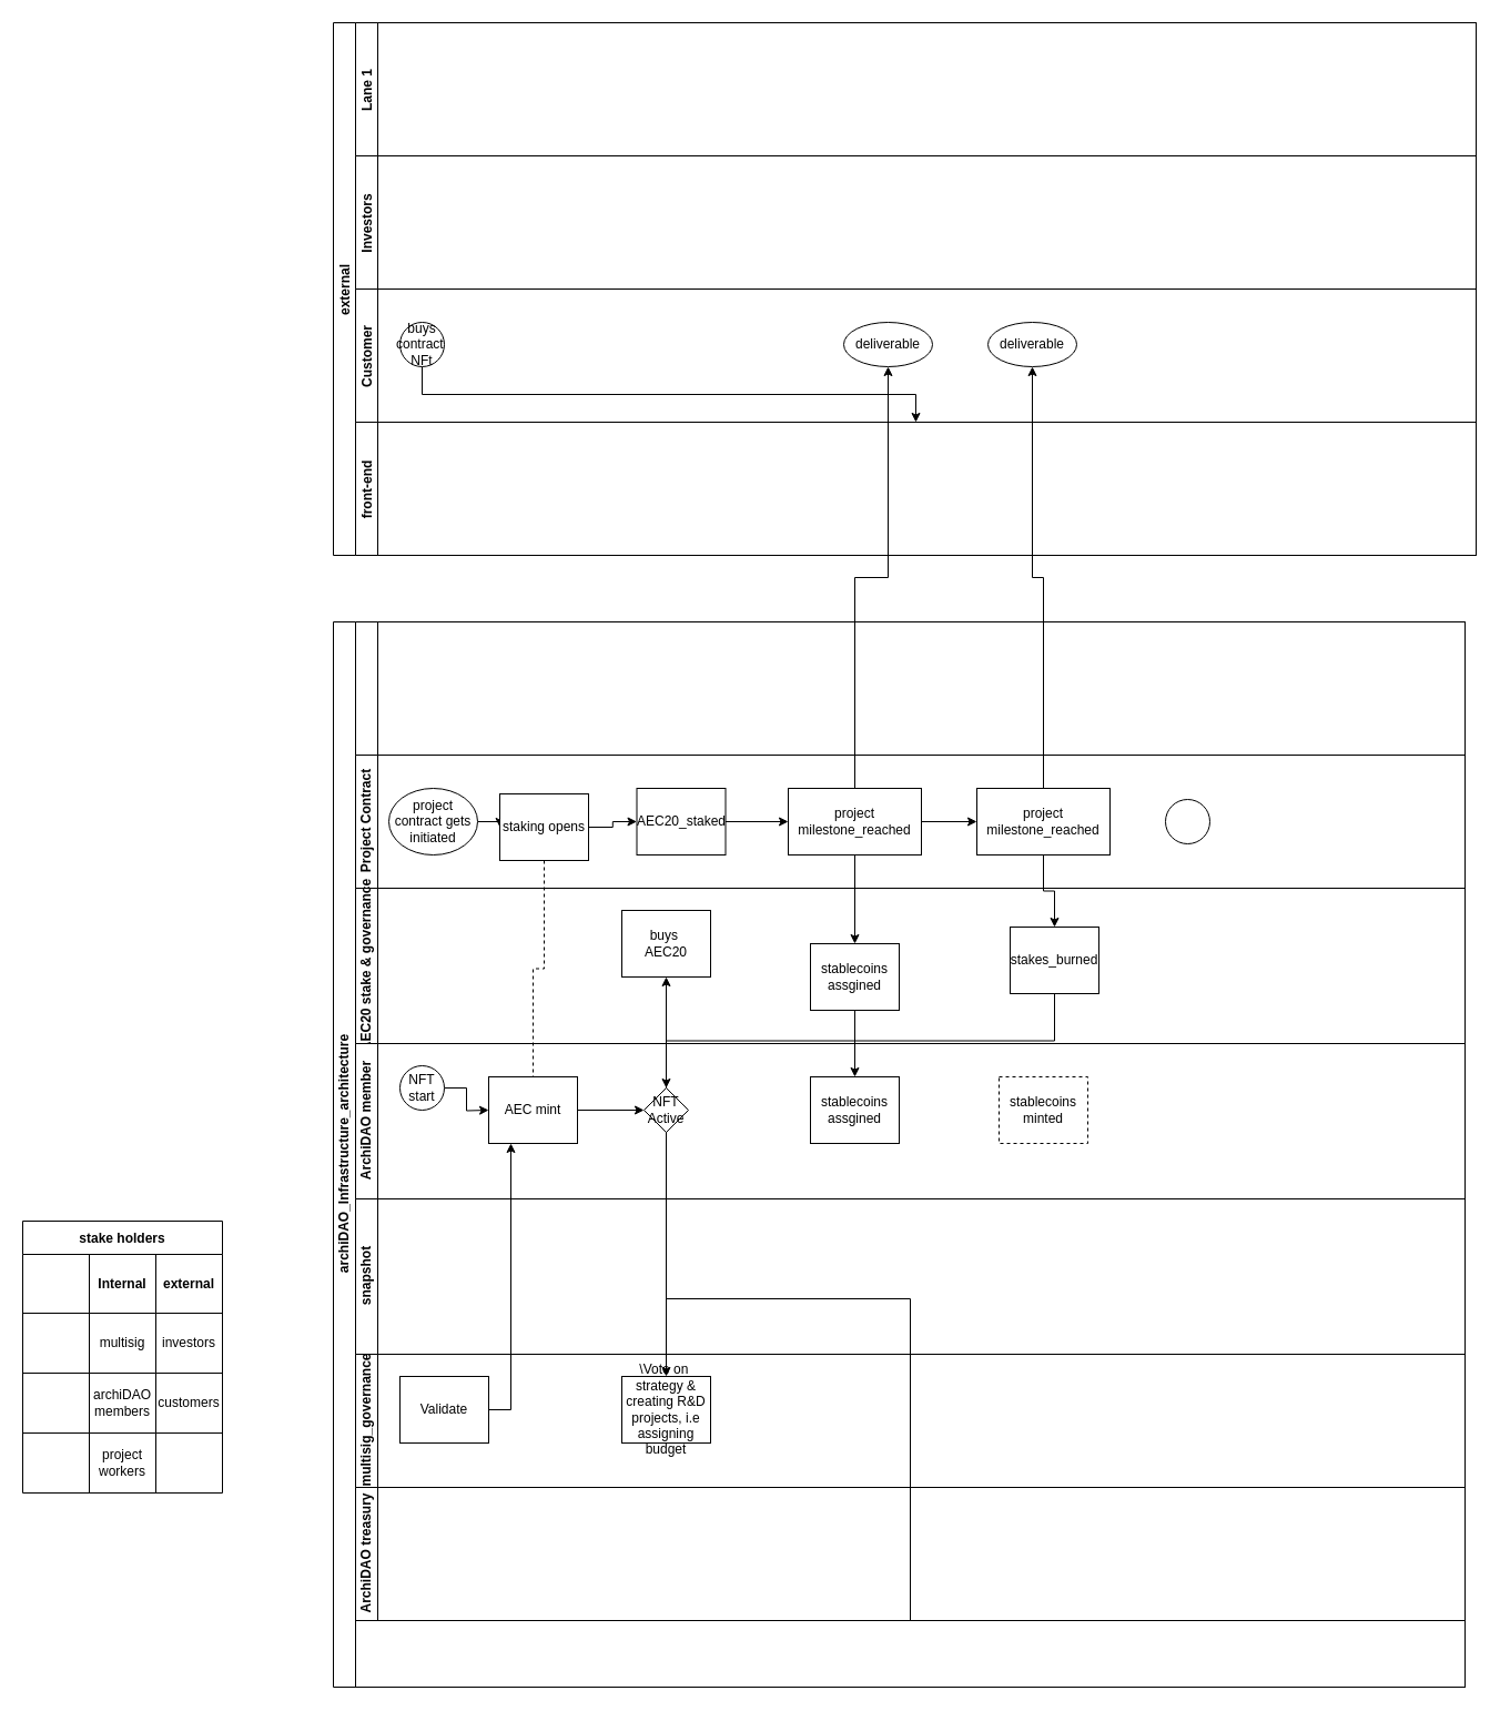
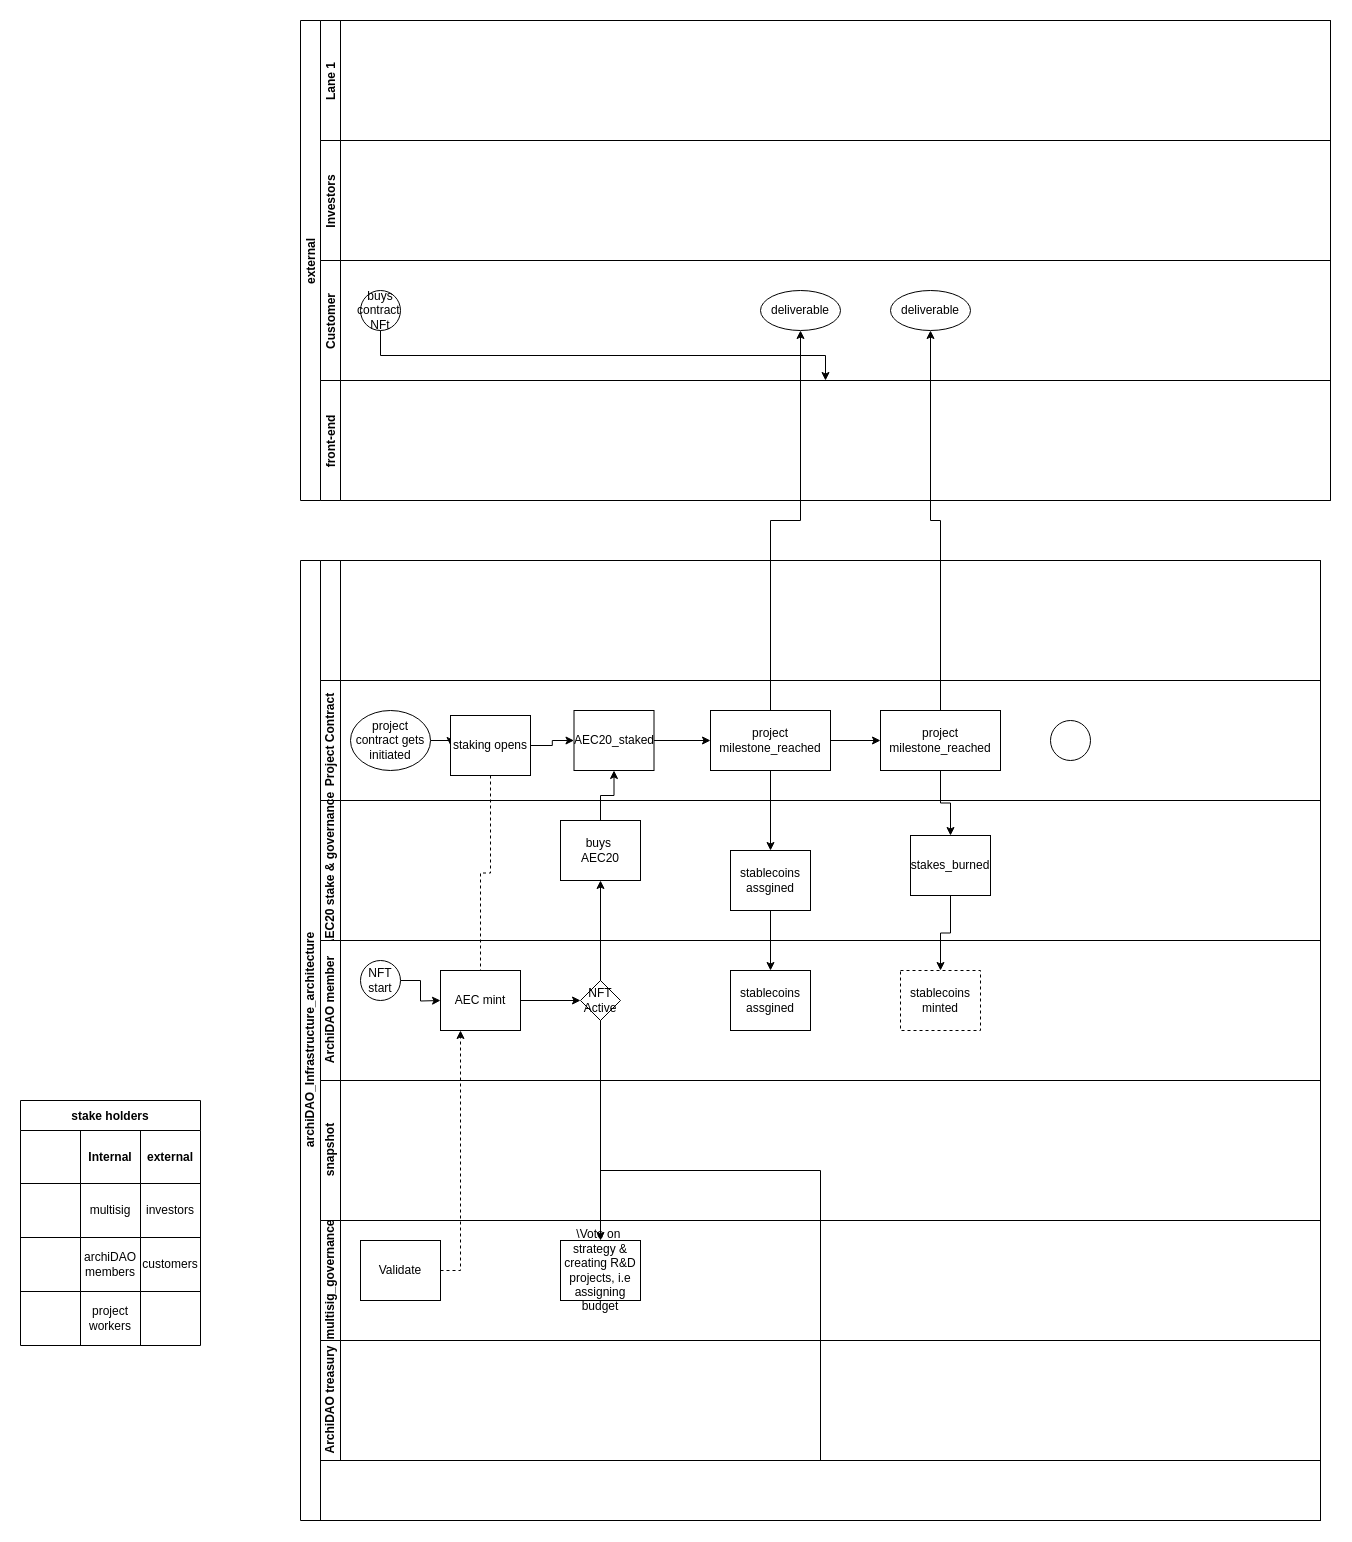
+ <mxCell id="37" style="edgeStyle=orthogonalEdgeStyle;rounded=0;orthogonalLoop=1;jettySize=auto;html=1;exitX=0.5;exitY=0;exitDx=0;exitDy=0;entryX=0.5;entryY=1;entryDx=0;entryDy=0;" edge="1" parent="2" source="19" target="12"><mxGeometry relative="1" as="geometry" /></mxCell>
- <mxCell id="41" style="edgeStyle=orthogonalEdgeStyle;rounded=0;orthogonalLoop=1;jettySize=auto;html=1;exitX=0.5;exitY=1;exitDx=0;exitDy=0;" edge="1" parent="2" source="21" target="25"><mxGeometry relative="1" as="geometry" /></mxCell>
+ <mxCell id="41" style="edgeStyle=orthogonalEdgeStyle;rounded=0;orthogonalLoop=1;jettySize=auto;html=1;exitX=0.5;exitY=1;exitDx=0;exitDy=0;entryX=0.5;entryY=0;entryDx=0;entryDy=0;" edge="1" parent="2" source="21" target="29"><mxGeometry relative="1" as="geometry" /></mxCell>
- <mxCell id="35" style="edgeStyle=orthogonalEdgeStyle;rounded=0;orthogonalLoop=1;jettySize=auto;html=1;exitX=1;exitY=0.5;exitDx=0;exitDy=0;entryX=0.25;entryY=1;entryDx=0;entryDy=0;" edge="1" parent="2" source="33" target="24"><mxGeometry relative="1" as="geometry" /></mxCell>
+ <mxCell id="35" style="edgeStyle=orthogonalEdgeStyle;rounded=0;orthogonalLoop=1;jettySize=auto;html=1;exitX=1;exitY=0.5;exitDx=0;exitDy=0;entryX=0.25;entryY=1;entryDx=0;entryDy=0;dashed=1;" edge="1" parent="2" source="33" target="24"><mxGeometry relative="1" as="geometry" /></mxCell>
